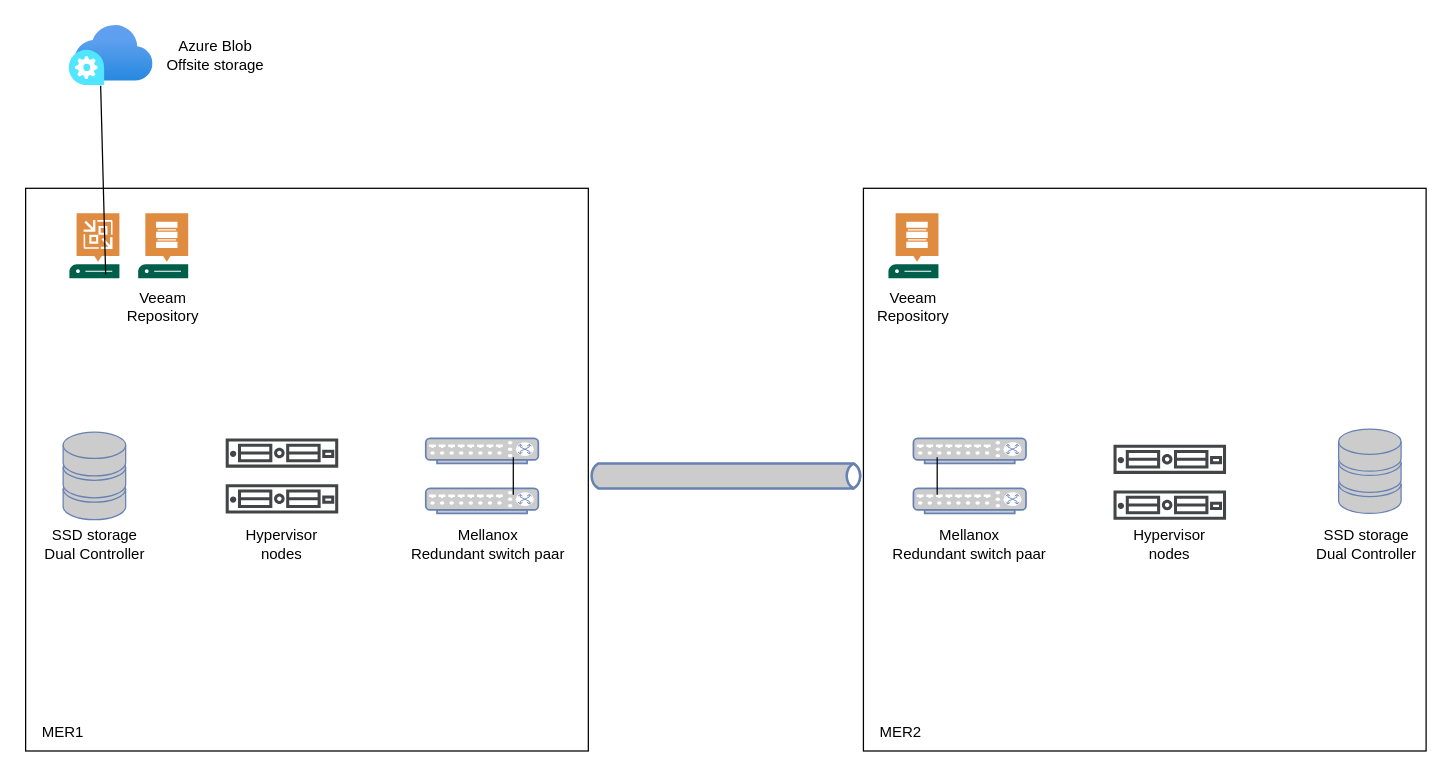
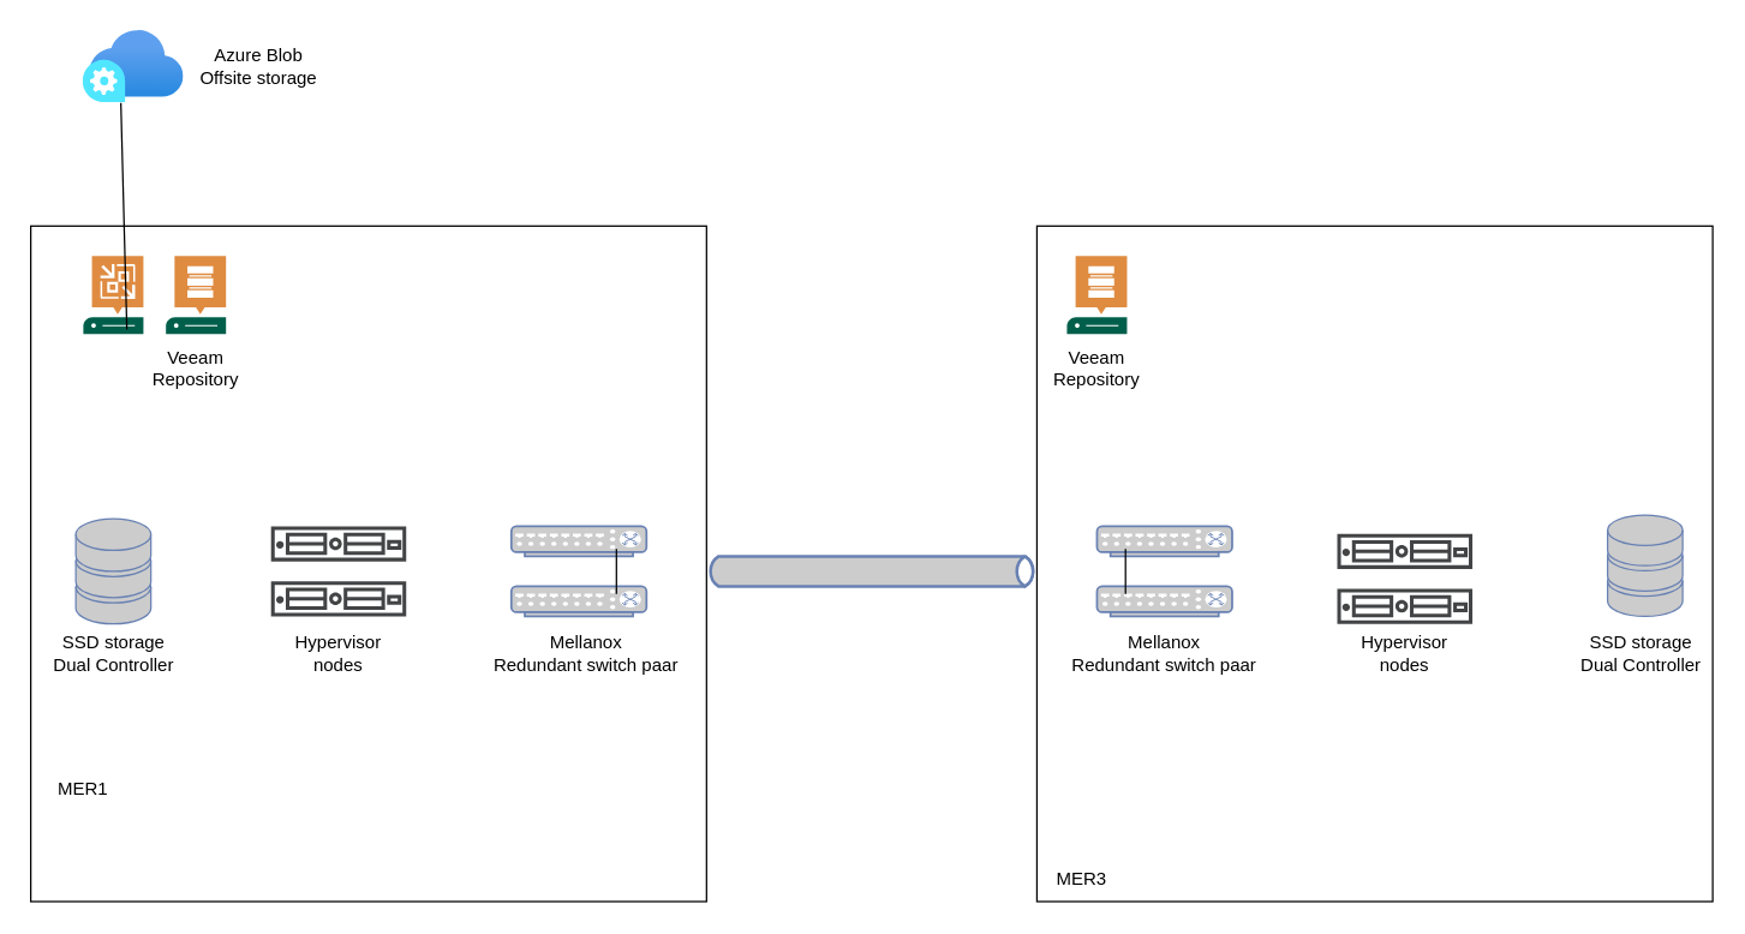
- <mxCell id="4" value="MER1" style="text;html=1;strokeColor=none;fillColor=none;align=center;verticalAlign=middle;whiteSpace=wrap;rounded=0;" vertex="1" parent="1"><mxGeometry x="20" y="570" width="60" height="30" as="geometry" /></mxCell>
+ <mxCell id="4" value="MER1" style="text;html=1;strokeColor=none;fillColor=none;align=center;verticalAlign=middle;whiteSpace=wrap;rounded=0;" vertex="1" parent="1"><mxGeometry x="25" y="510" width="60" height="30" as="geometry" /></mxCell>
- <mxCell id="5" value="&lt;div&gt;MER2&lt;/div&gt;" style="text;html=1;strokeColor=none;fillColor=none;align=center;verticalAlign=middle;whiteSpace=wrap;rounded=0;" vertex="1" parent="1"><mxGeometry x="690" y="570" width="60" height="30" as="geometry" /></mxCell>
+ <mxCell id="5" value="&lt;div&gt;MER3&lt;/div&gt;" style="text;html=1;strokeColor=none;fillColor=none;align=center;verticalAlign=middle;whiteSpace=wrap;rounded=0;" vertex="1" parent="1"><mxGeometry x="690" y="570" width="60" height="30" as="geometry" /></mxCell>
